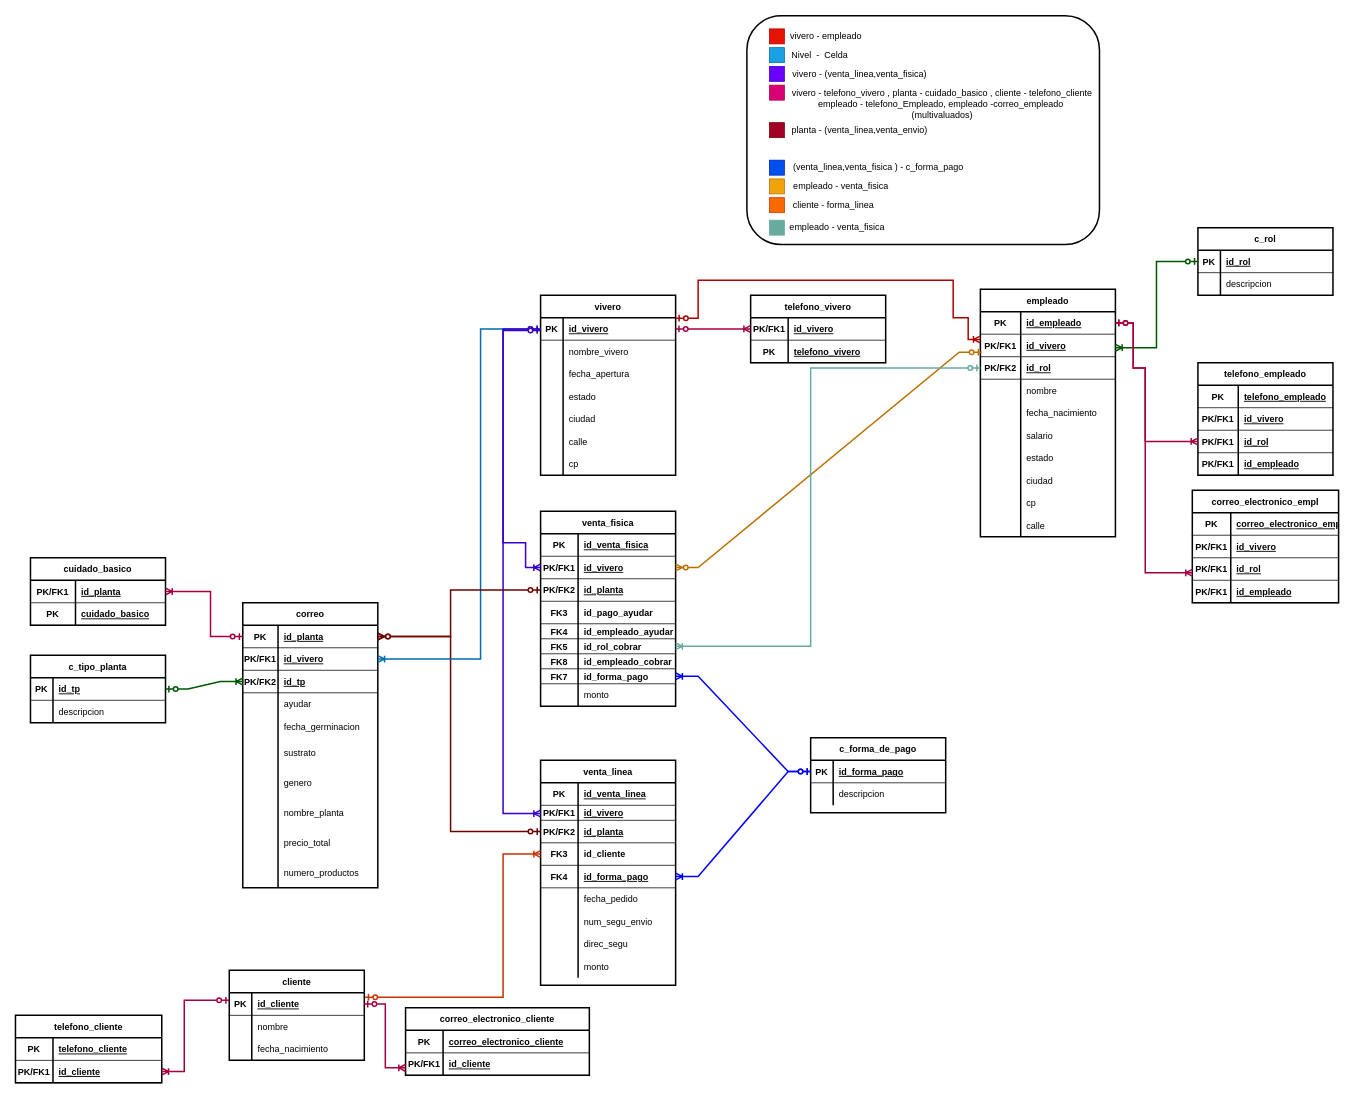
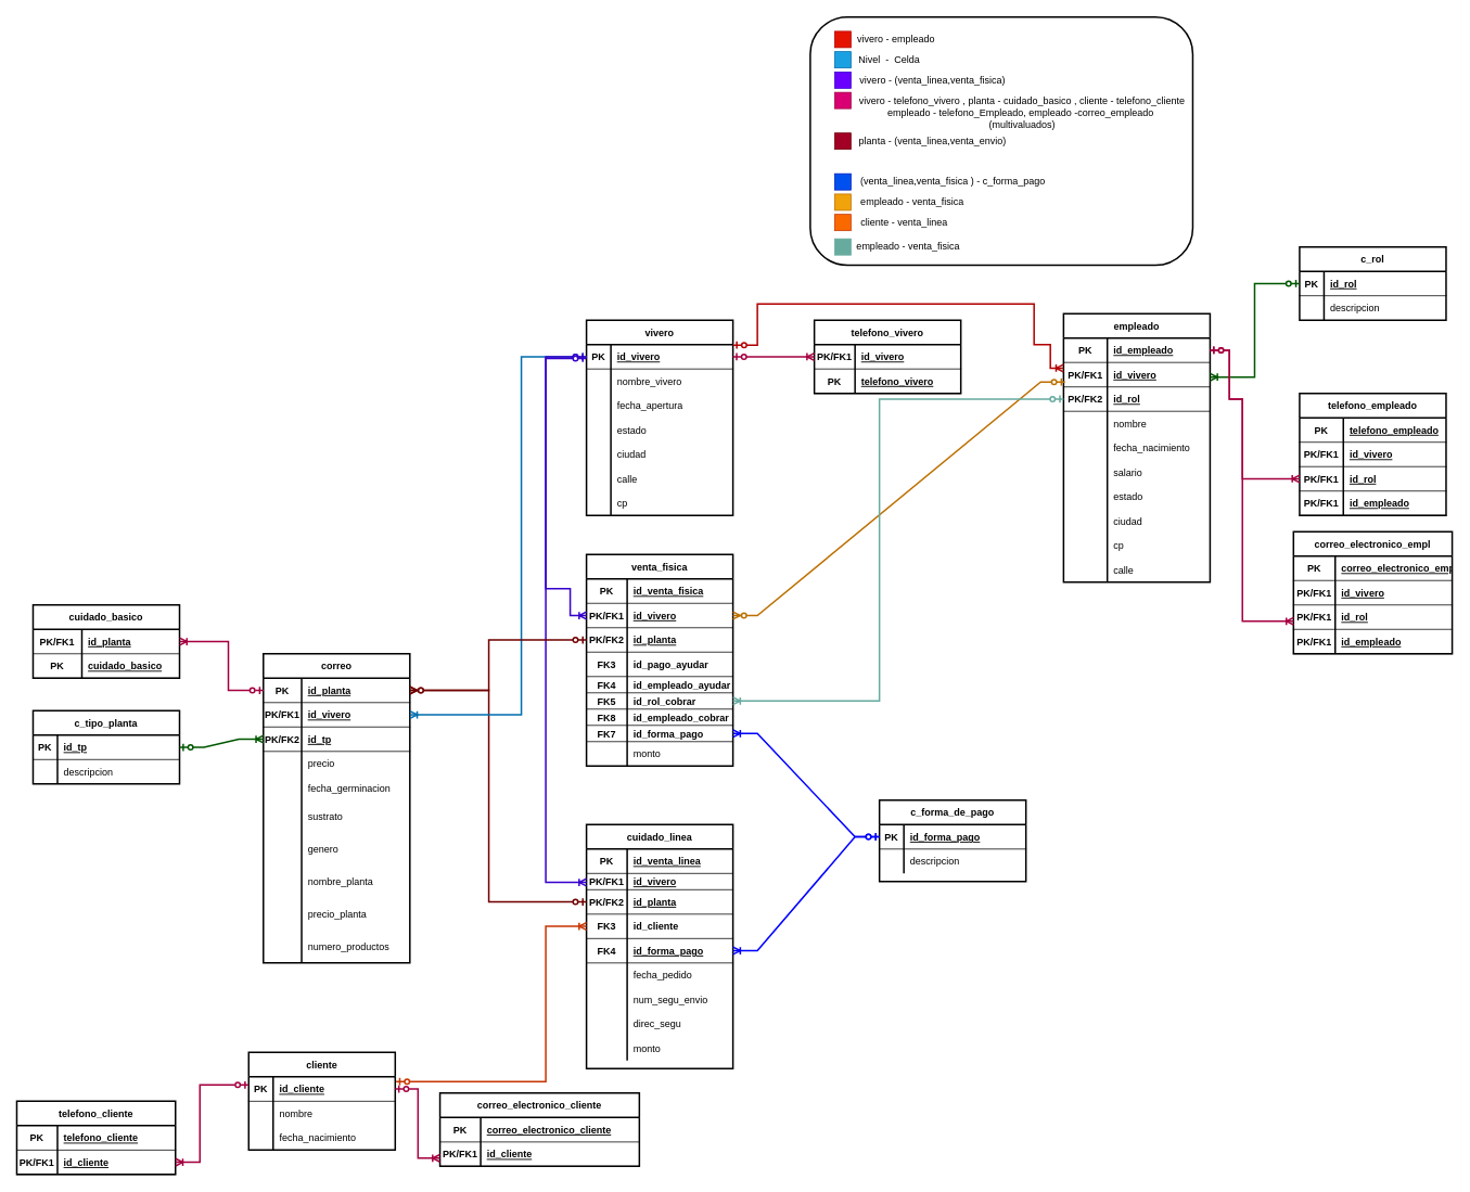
- <mxCell id="260" value="cliente - forma_linea" style="text;html=1;align=center;verticalAlign=middle;resizable=0;points=[];autosize=1;strokeColor=none;fillColor=none;" vertex="1" parent="1"><mxGeometry x="1045" y="258" width="130" height="30" as="geometry" /></mxCell>
+ <mxCell id="260" value="cliente - venta_linea" style="text;html=1;align=center;verticalAlign=middle;resizable=0;points=[];autosize=1;strokeColor=none;fillColor=none;" vertex="1" parent="1"><mxGeometry x="1045" y="258" width="130" height="30" as="geometry" /></mxCell>
- <mxCell id="79" value="ayudar" style="shape=partialRectangle;connectable=0;fillColor=none;top=0;left=0;bottom=0;right=0;align=left;spacingLeft=6;overflow=hidden;" vertex="1" parent="77"><mxGeometry x="47" width="133" height="30" as="geometry"><mxRectangle width="133" height="30" as="alternateBounds" /></mxGeometry></mxCell>
+ <mxCell id="79" value="precio" style="shape=partialRectangle;connectable=0;fillColor=none;top=0;left=0;bottom=0;right=0;align=left;spacingLeft=6;overflow=hidden;" vertex="1" parent="77"><mxGeometry x="47" width="133" height="30" as="geometry"><mxRectangle width="133" height="30" as="alternateBounds" /></mxGeometry></mxCell>
- <mxCell id="39" value="venta_linea" style="shape=table;startSize=30;container=1;collapsible=1;childLayout=tableLayout;fixedRows=1;rowLines=0;fontStyle=1;align=center;resizeLast=1;strokeWidth=2;" vertex="1" parent="1"><mxGeometry x="720" y="1013" width="180" height="300" as="geometry" /></mxCell>
+ <mxCell id="39" value="cuidado_linea" style="shape=table;startSize=30;container=1;collapsible=1;childLayout=tableLayout;fixedRows=1;rowLines=0;fontStyle=1;align=center;resizeLast=1;strokeWidth=2;" vertex="1" parent="1"><mxGeometry x="720" y="1013" width="180" height="300" as="geometry" /></mxCell>
- <mxCell id="94" value="precio_total" style="shape=partialRectangle;connectable=0;fillColor=none;top=0;left=0;bottom=0;right=0;align=left;spacingLeft=6;overflow=hidden;" vertex="1" parent="92"><mxGeometry x="47" width="133" height="40" as="geometry"><mxRectangle width="133" height="40" as="alternateBounds" /></mxGeometry></mxCell>
+ <mxCell id="94" value="precio_planta" style="shape=partialRectangle;connectable=0;fillColor=none;top=0;left=0;bottom=0;right=0;align=left;spacingLeft=6;overflow=hidden;" vertex="1" parent="92"><mxGeometry x="47" width="133" height="40" as="geometry"><mxRectangle width="133" height="40" as="alternateBounds" /></mxGeometry></mxCell>
